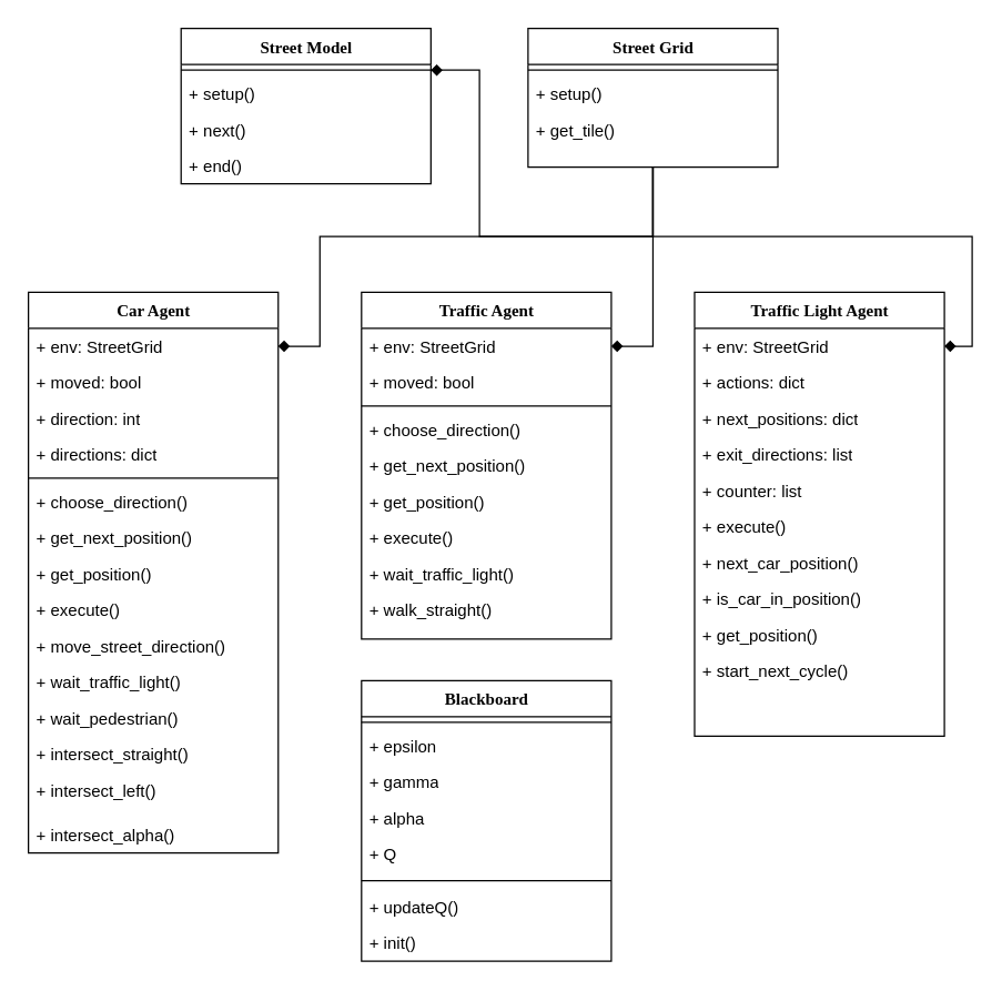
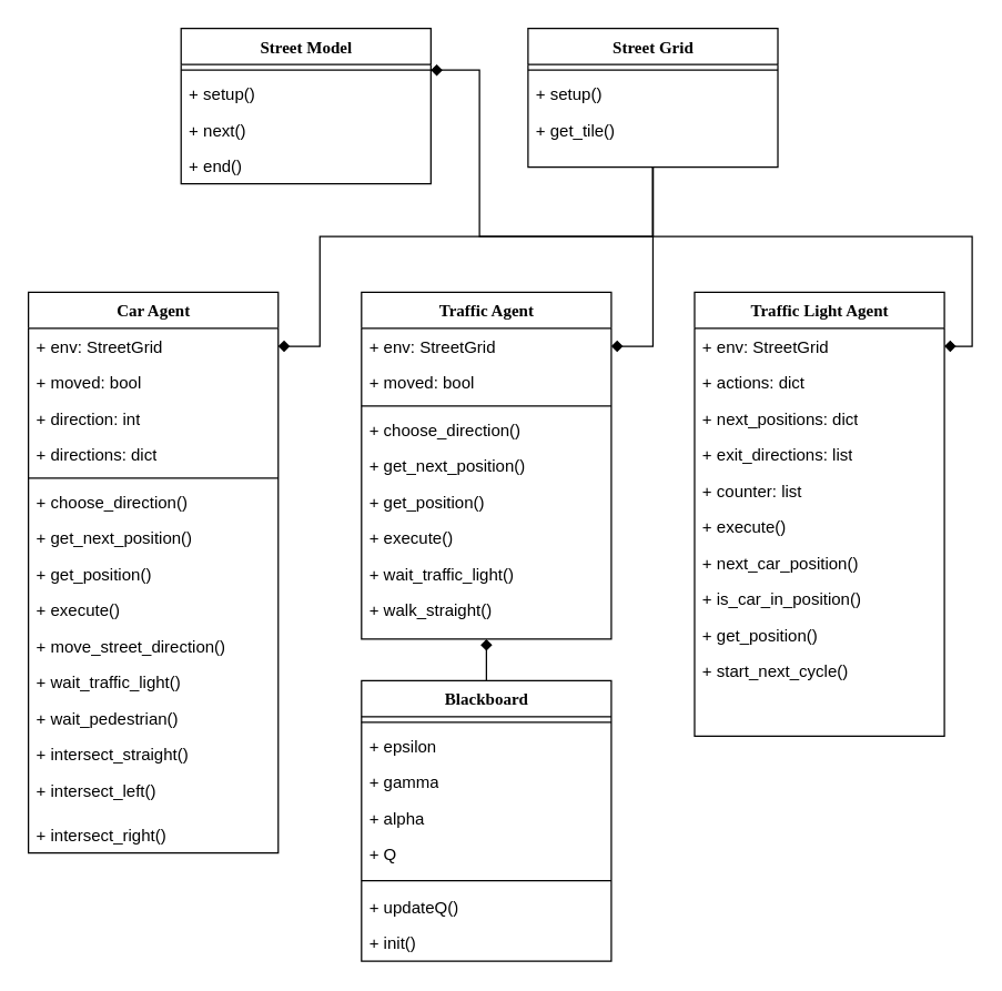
+ <mxCell id="61" style="edgeStyle=orthogonalEdgeStyle;rounded=0;orthogonalLoop=1;jettySize=auto;html=1;entryX=0.5;entryY=1;entryDx=0;entryDy=0;endArrow=diamond;endFill=1;exitX=0.5;exitY=0;exitDx=0;exitDy=0;" edge="1" parent="1" source="52" target="18"><mxGeometry relative="1" as="geometry"><Array as="points"><mxPoint x="350" y="480" /><mxPoint x="350" y="480" /></Array><mxPoint x="-51.96" y="132" as="sourcePoint" /><mxPoint x="210" y="259" as="targetPoint" /></mxGeometry></mxCell>
- <mxCell id="17" value="+ intersect_alpha()" style="text;html=1;strokeColor=none;fillColor=none;align=left;verticalAlign=top;spacingLeft=4;spacingRight=4;whiteSpace=wrap;overflow=hidden;rotatable=0;points=[[0,0.5],[1,0.5]];portConstraint=eastwest;" parent="2" vertex="1"><mxGeometry y="378" width="180" height="26" as="geometry" /></mxCell>
+ <mxCell id="17" value="+ intersect_right()" style="text;html=1;strokeColor=none;fillColor=none;align=left;verticalAlign=top;spacingLeft=4;spacingRight=4;whiteSpace=wrap;overflow=hidden;rotatable=0;points=[[0,0.5],[1,0.5]];portConstraint=eastwest;" parent="2" vertex="1"><mxGeometry y="378" width="180" height="26" as="geometry" /></mxCell>
